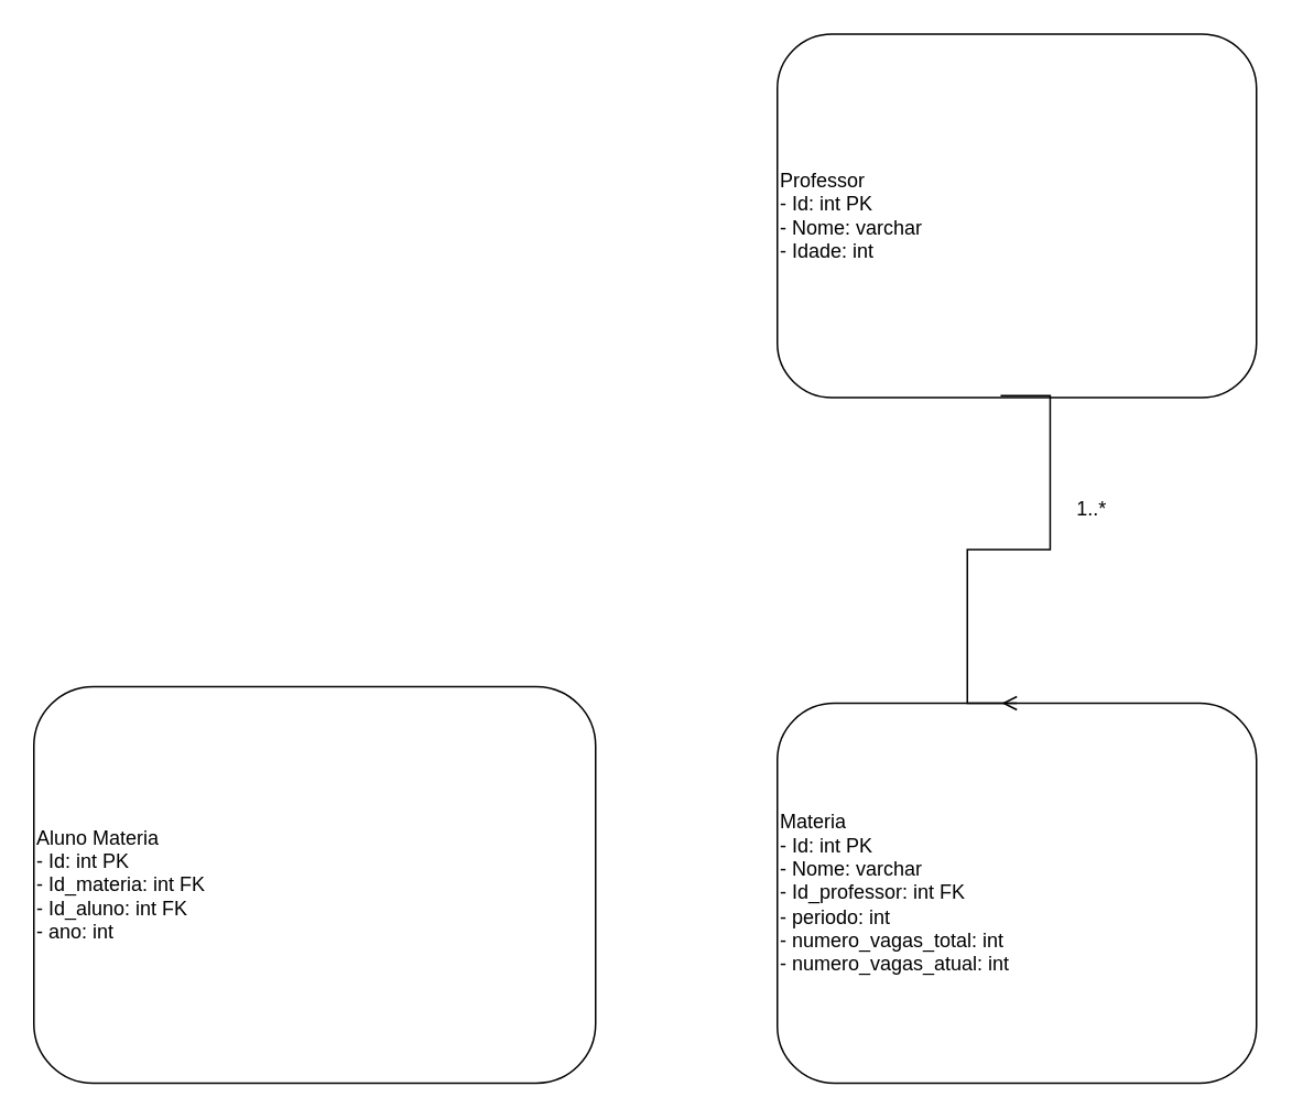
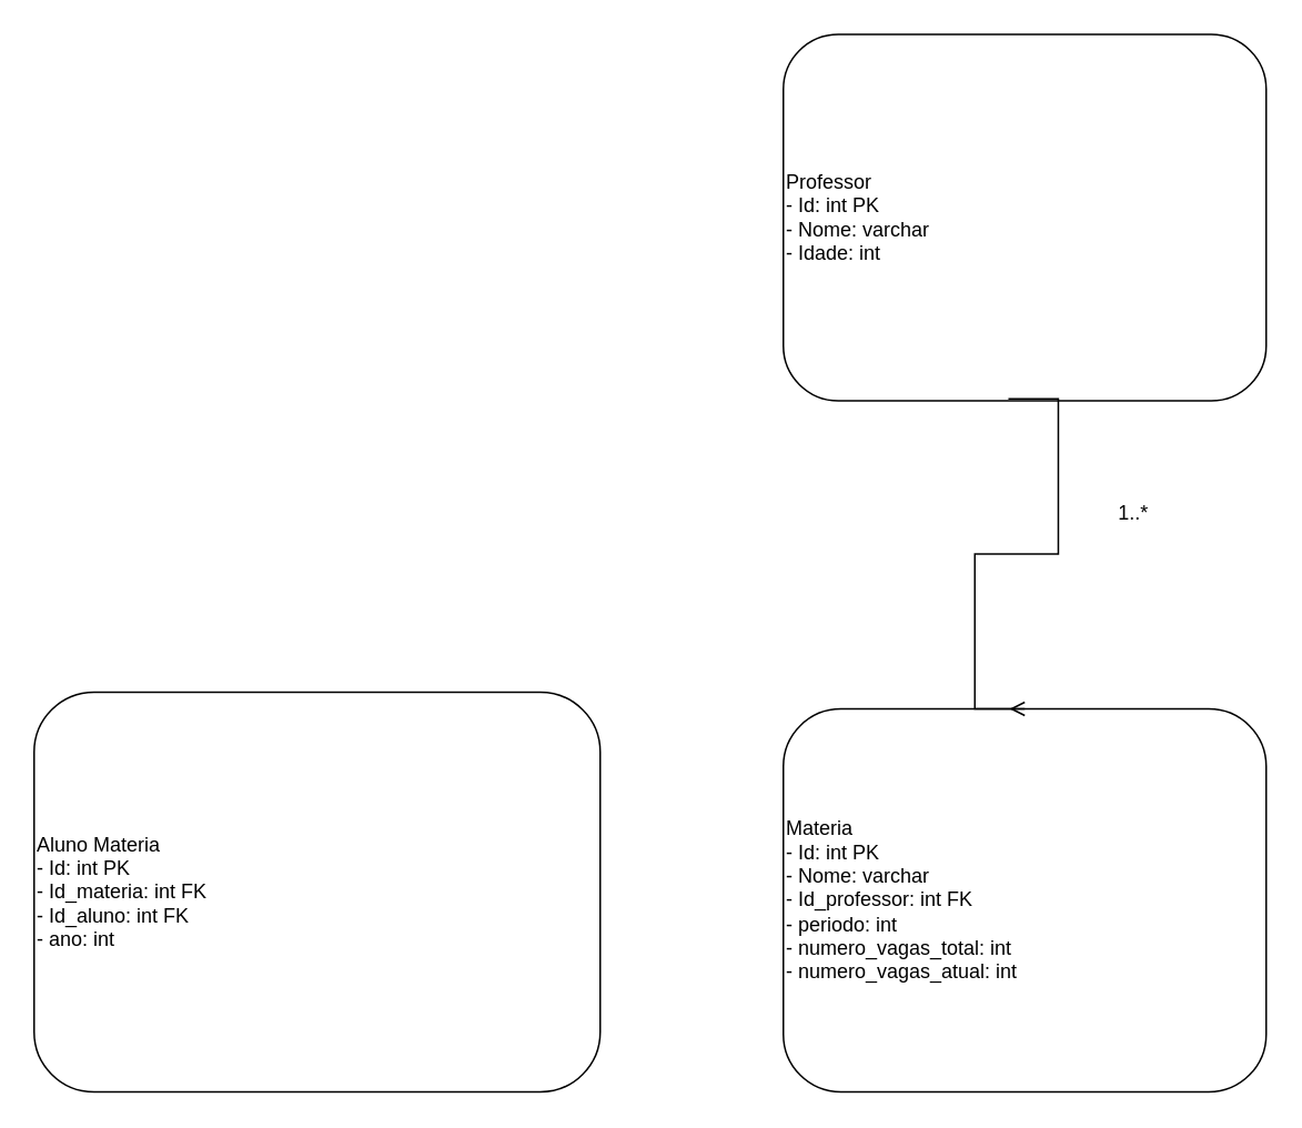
- <mxCell id="5" value="1..*" style="text;html=1;align=center;verticalAlign=middle;resizable=0;points=[];autosize=1;strokeColor=none;fillColor=none;" parent="1" vertex="1"><mxGeometry x="640" y="293" width="40" height="30" as="geometry" /></mxCell>
+ <mxCell id="5" value="1..*" style="text;html=1;align=center;verticalAlign=middle;resizable=0;points=[];autosize=1;strokeColor=none;fillColor=none;" parent="1" vertex="1"><mxGeometry x="660" y="293" width="40" height="30" as="geometry" /></mxCell>
